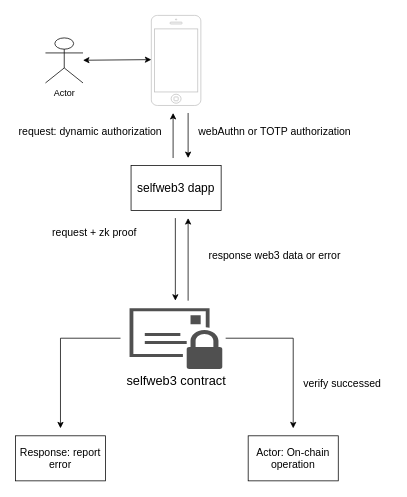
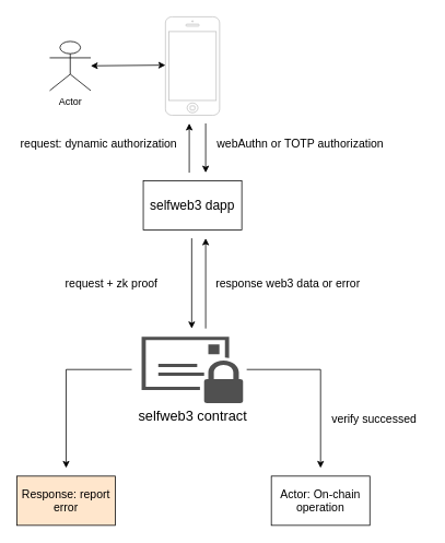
- <mxCell id="13" value="&lt;font style=&quot;font-size: 14px;&quot;&gt;request + zk proof&lt;/font&gt;" style="text;html=1;align=center;verticalAlign=middle;resizable=0;points=[];autosize=1;strokeColor=none;fillColor=none;" vertex="1" parent="1"><mxGeometry x="55" y="295" width="140" height="30" as="geometry" /></mxCell>
+ <mxCell id="13" value="&lt;font style=&quot;font-size: 14px;&quot;&gt;request + zk proof&lt;/font&gt;" style="text;html=1;align=center;verticalAlign=middle;resizable=0;points=[];autosize=1;strokeColor=none;fillColor=none;" vertex="1" parent="1"><mxGeometry x="65" y="330" width="140" height="30" as="geometry" /></mxCell>
- <mxCell id="14" value="&lt;font style=&quot;font-size: 14px;&quot;&gt;response web3 data or error&lt;/font&gt;" style="text;html=1;align=center;verticalAlign=middle;resizable=0;points=[];autosize=1;strokeColor=none;fillColor=none;" vertex="1" parent="1"><mxGeometry x="265" y="325" width="200" height="30" as="geometry" /></mxCell>
+ <mxCell id="14" value="&lt;font style=&quot;font-size: 14px;&quot;&gt;response web3 data or error&lt;/font&gt;" style="text;html=1;align=center;verticalAlign=middle;resizable=0;points=[];autosize=1;strokeColor=none;fillColor=none;" vertex="1" parent="1"><mxGeometry x="250" y="330" width="200" height="30" as="geometry" /></mxCell>
- <mxCell id="15" value="&lt;font style=&quot;font-size: 14px;&quot;&gt;Response:&amp;nbsp;report error&lt;/font&gt;" style="rounded=0;whiteSpace=wrap;html=1;" vertex="1" parent="1"><mxGeometry x="20" y="580" width="120" height="60" as="geometry" /></mxCell>
+ <mxCell id="15" value="&lt;font style=&quot;font-size: 14px;&quot;&gt;Response:&amp;nbsp;report error&lt;/font&gt;" style="rounded=0;whiteSpace=wrap;html=1;fillColor=#ffe6cc;" vertex="1" parent="1"><mxGeometry x="20" y="580" width="120" height="60" as="geometry" /></mxCell>
